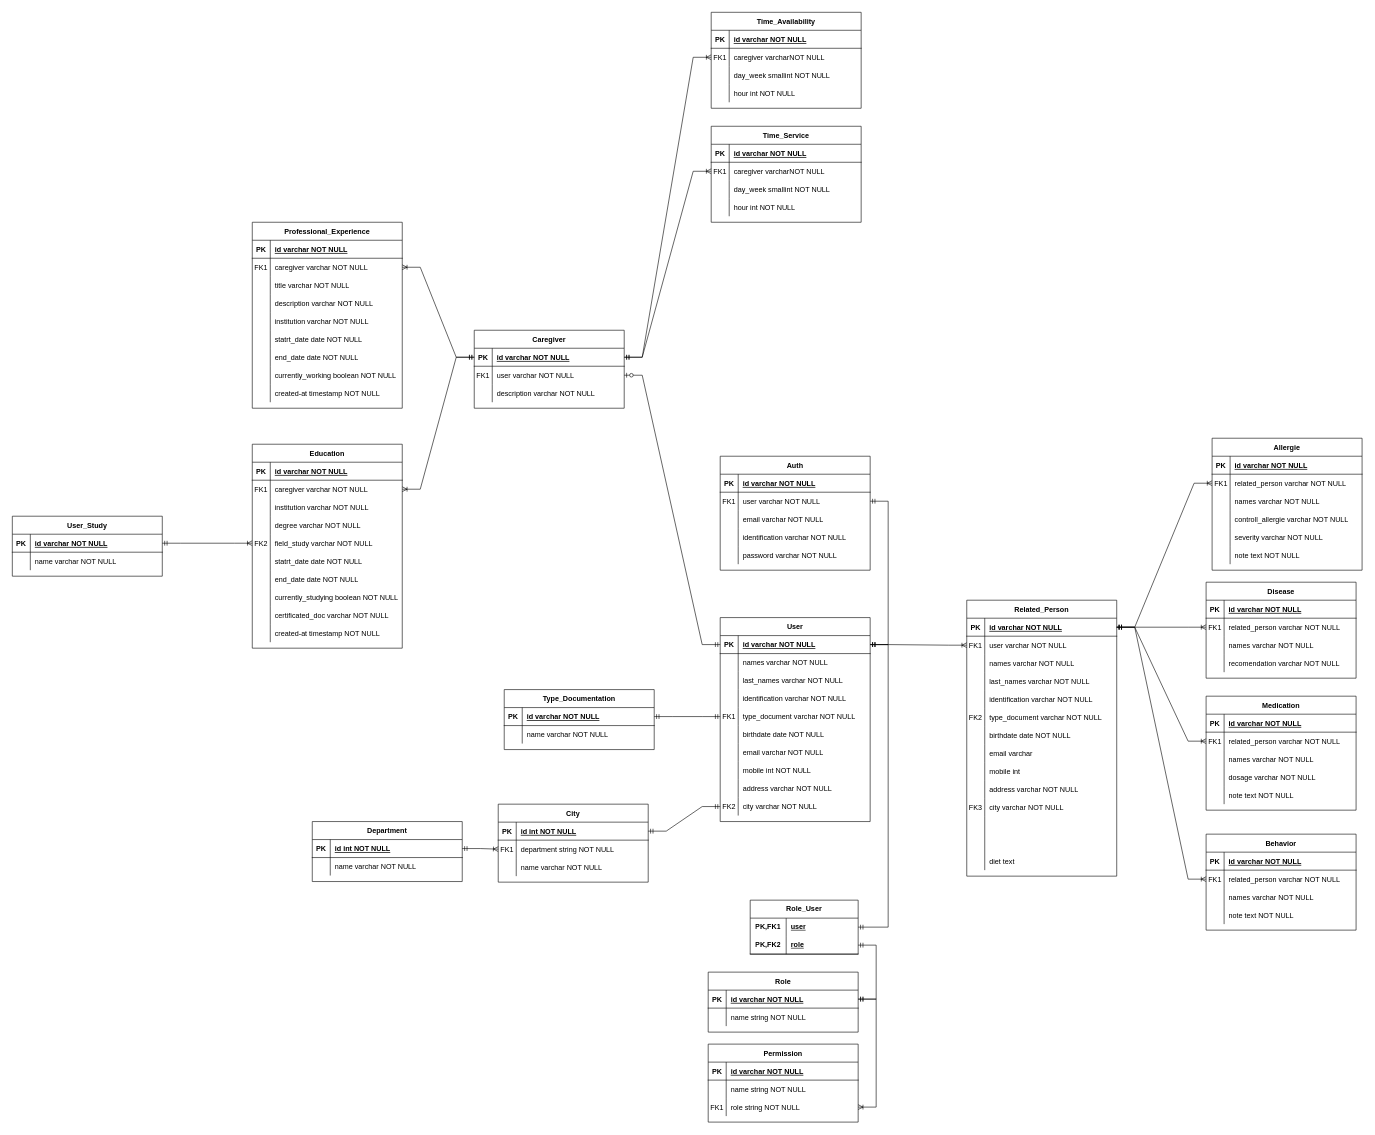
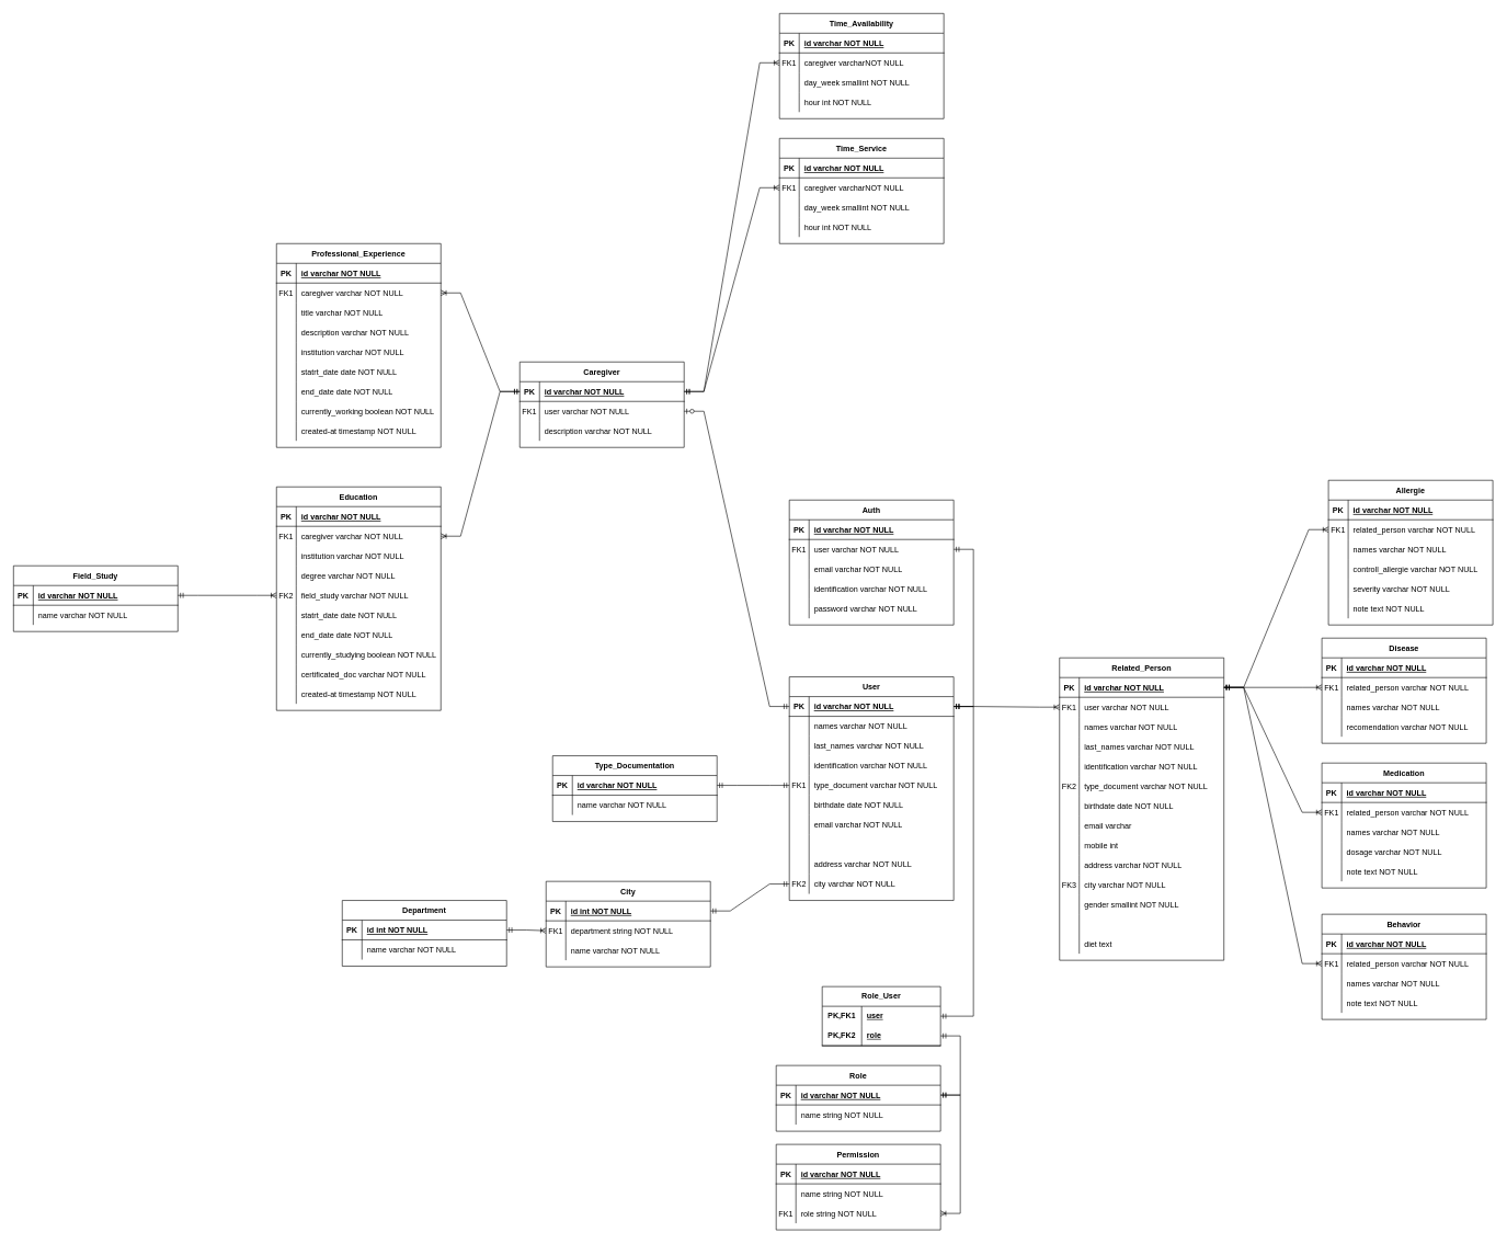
- <mxCell id="238" value="User_Study" style="shape=table;startSize=30;container=1;collapsible=1;childLayout=tableLayout;fixedRows=1;rowLines=0;fontStyle=1;align=center;resizeLast=1;" parent="1" vertex="1"><mxGeometry x="20" y="860" width="250" height="100" as="geometry" /></mxCell>
+ <mxCell id="238" value="Field_Study" style="shape=table;startSize=30;container=1;collapsible=1;childLayout=tableLayout;fixedRows=1;rowLines=0;fontStyle=1;align=center;resizeLast=1;" parent="1" vertex="1"><mxGeometry x="20" y="860" width="250" height="100" as="geometry" /></mxCell>
- <mxCell id="44" value="mobile int NOT NULL" style="shape=partialRectangle;overflow=hidden;connectable=0;fillColor=none;top=0;left=0;bottom=0;right=0;align=left;spacingLeft=6;" parent="42" vertex="1"><mxGeometry x="30" width="220" height="30" as="geometry"><mxRectangle width="220" height="30" as="alternateBounds" /></mxGeometry></mxCell>
+ <mxCell id="113" value="gender smallint NOT NULL" style="shape=partialRectangle;overflow=hidden;connectable=0;fillColor=none;top=0;left=0;bottom=0;right=0;align=left;spacingLeft=6;" parent="111" vertex="1"><mxGeometry x="30" width="220" height="30" as="geometry"><mxRectangle width="220" height="30" as="alternateBounds" /></mxGeometry></mxCell>
